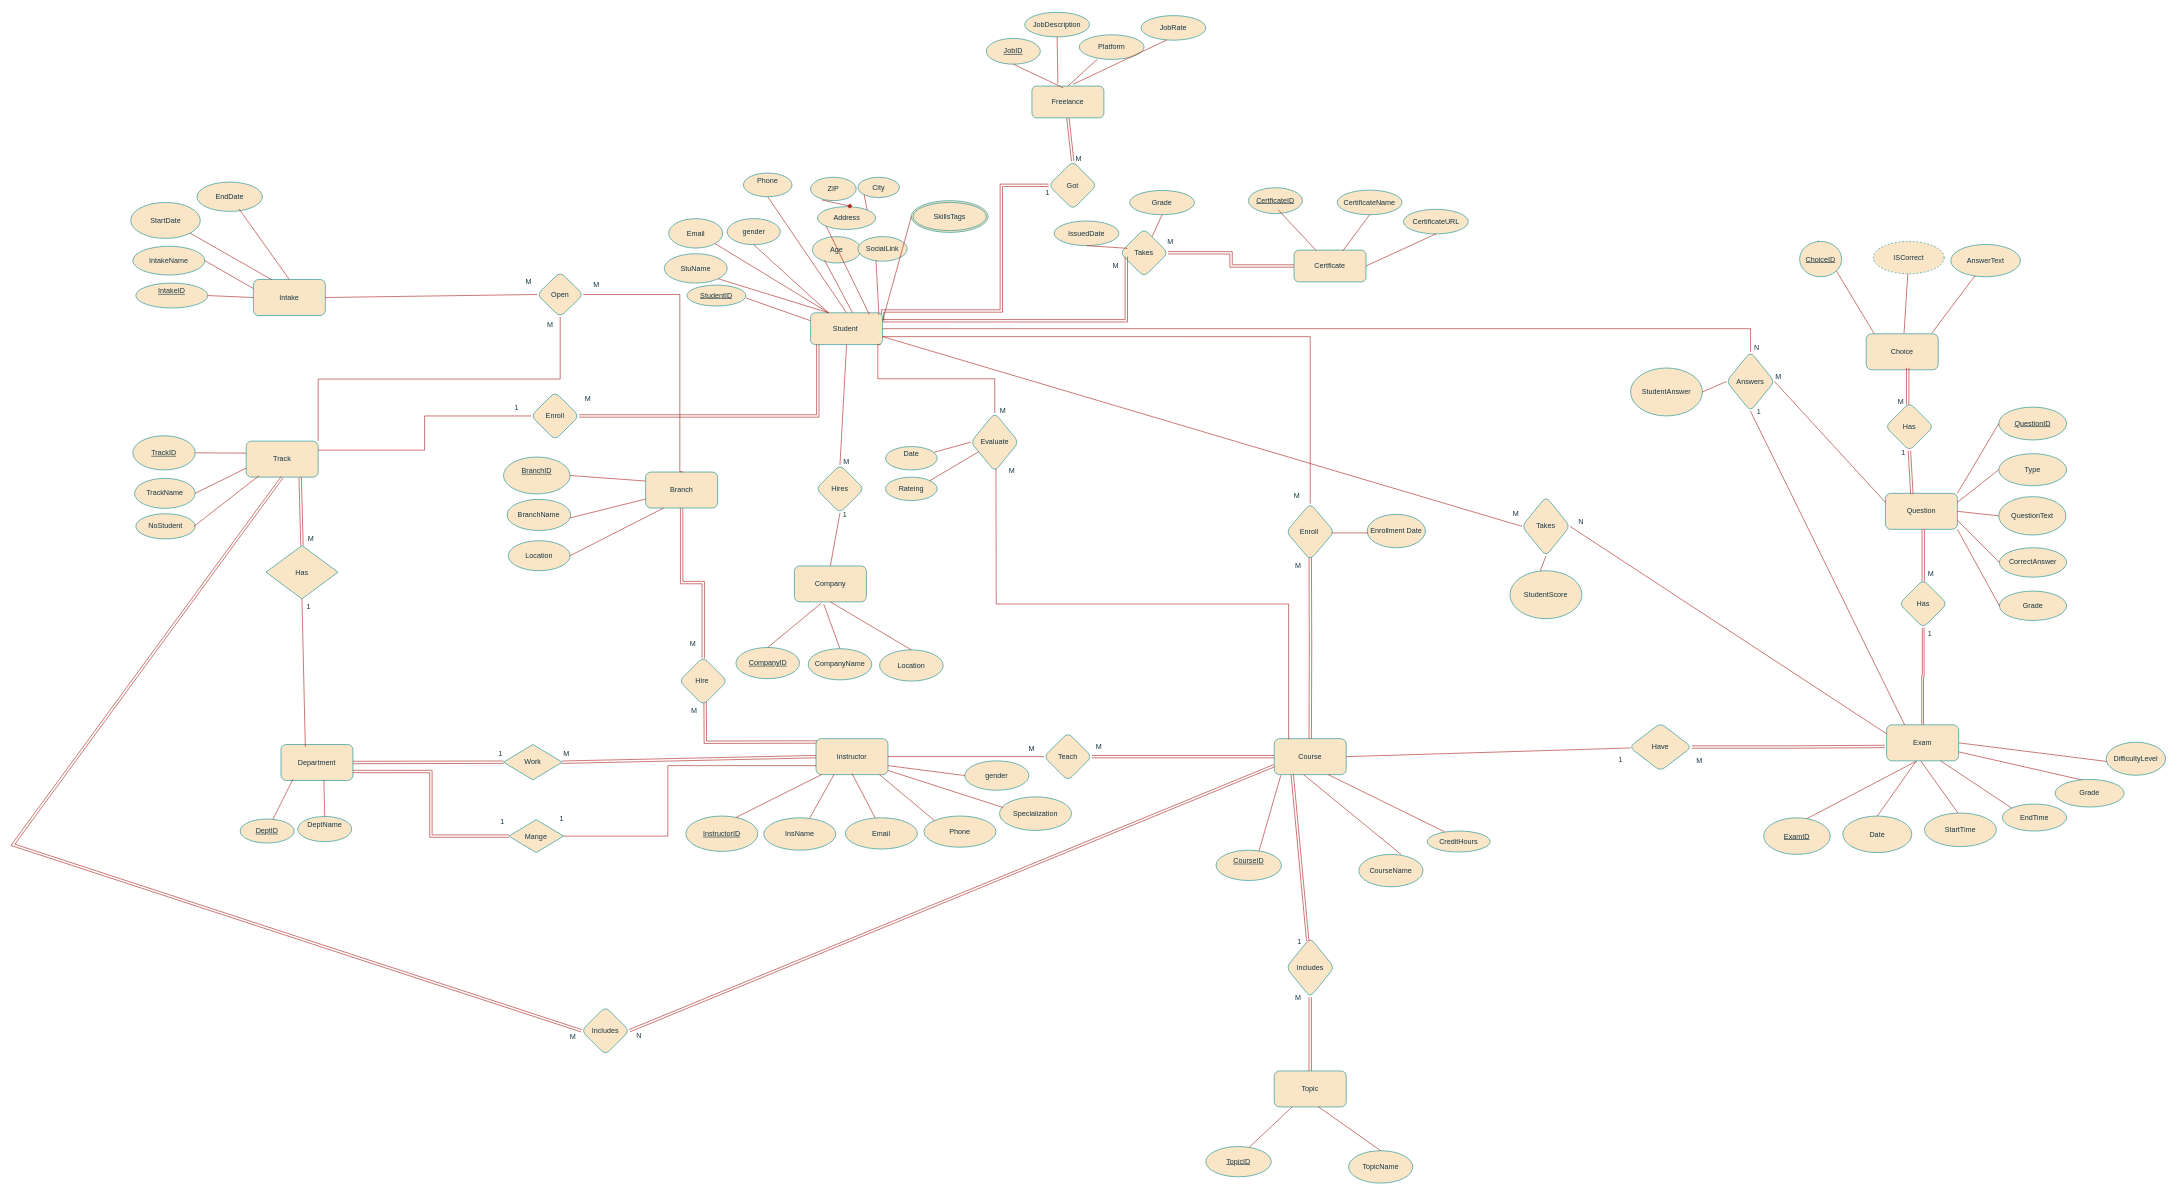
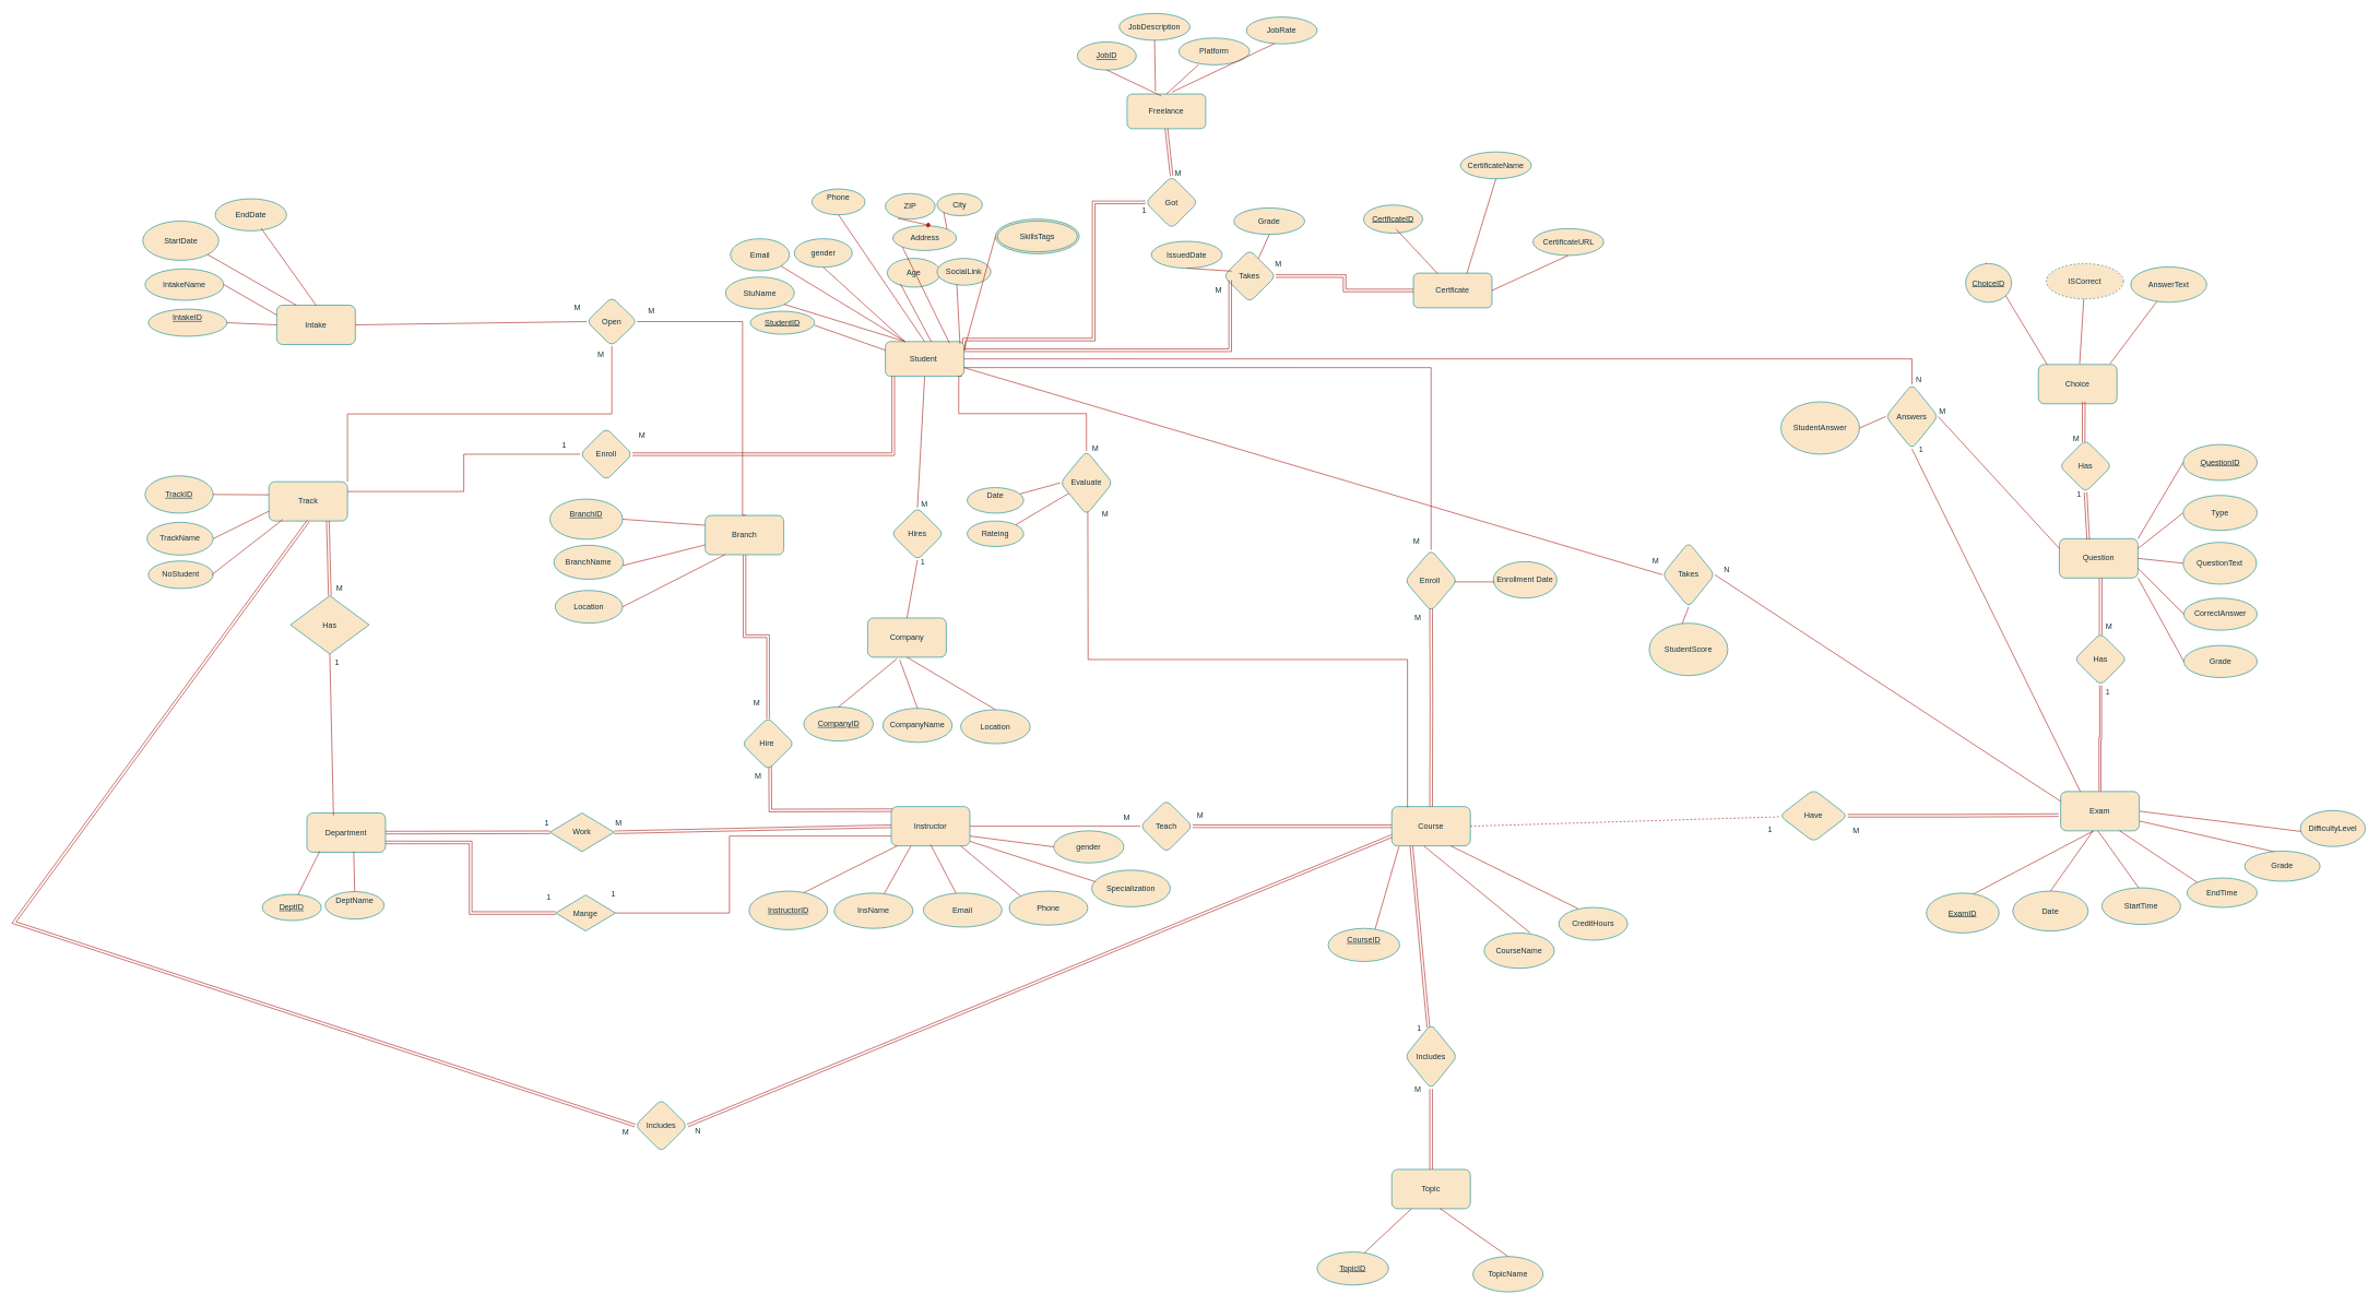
- <mxCell id="188" value="&lt;div&gt;CertificateName&lt;/div&gt;" style="ellipse;whiteSpace=wrap;html=1;labelBackgroundColor=none;fillColor=#FAE5C7;strokeColor=#0F8B8D;fontColor=#143642;" parent="1" vertex="1"><mxGeometry x="2228" y="316.5" width="108" height="41" as="geometry" /></mxCell>
+ <mxCell id="188" value="&lt;div&gt;CertificateName&lt;/div&gt;" style="ellipse;whiteSpace=wrap;html=1;labelBackgroundColor=none;fillColor=#FAE5C7;strokeColor=#0F8B8D;fontColor=#143642;" parent="1" vertex="1"><mxGeometry x="2228" y="231.5" width="108" height="41" as="geometry" /></mxCell>
- <mxCell id="93" value="" style="endArrow=none;html=1;rounded=0;strokeColor=#A8201A;exitX=1;exitY=0.5;exitDx=0;exitDy=0;labelBackgroundColor=none;fontColor=default;" parent="1" source="22" target="47" edge="1"><mxGeometry relative="1" as="geometry"><mxPoint x="2646" y="1215" as="sourcePoint" /><mxPoint x="2917" y="1241" as="targetPoint" /></mxGeometry></mxCell>
+ <mxCell id="93" value="" style="endArrow=none;html=1;rounded=0;strokeColor=#A8201A;exitX=1;exitY=0.5;exitDx=0;exitDy=0;labelBackgroundColor=none;fontColor=default;dashed=1;" parent="1" source="22" target="47" edge="1"><mxGeometry relative="1" as="geometry"><mxPoint x="2646" y="1215" as="sourcePoint" /><mxPoint x="2917" y="1241" as="targetPoint" /></mxGeometry></mxCell>
- <mxCell id="24" value="CreditHours" style="ellipse;whiteSpace=wrap;html=1;labelBackgroundColor=none;fillColor=#FAE5C7;strokeColor=#0F8B8D;fontColor=#143642;" parent="1" vertex="1"><mxGeometry x="2378" y="1385" width="105" height="35" as="geometry" /></mxCell>
+ <mxCell id="24" value="CreditHours" style="ellipse;whiteSpace=wrap;html=1;labelBackgroundColor=none;fillColor=#FAE5C7;strokeColor=#0F8B8D;fontColor=#143642;" parent="1" vertex="1"><mxGeometry x="2378" y="1385" width="105" height="50" as="geometry" /></mxCell>
